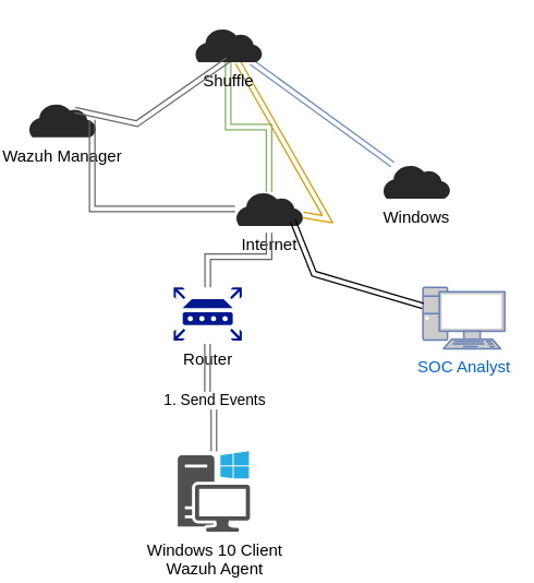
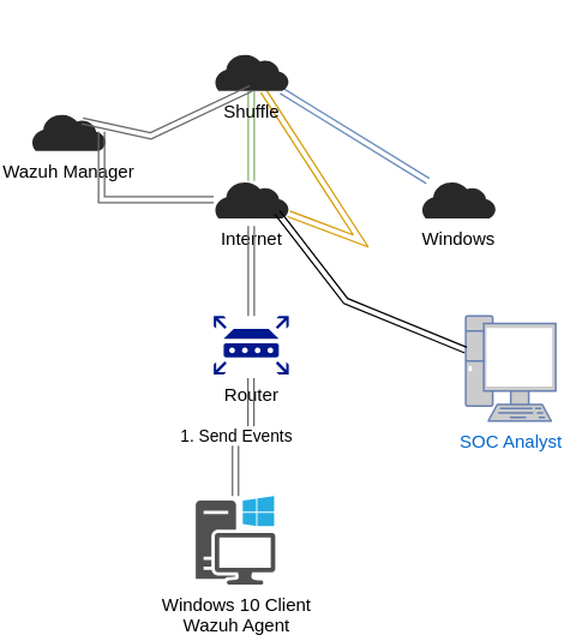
- <mxCell id="10" value="Shuffle" style="verticalLabelPosition=bottom;sketch=0;html=1;fillColor=#282828;strokeColor=none;verticalAlign=top;pointerEvents=1;align=center;shape=mxgraph.cisco_safe.iot_things_icons.icon27;" vertex="1" parent="1"><mxGeometry x="142" y="20" width="50" height="25" as="geometry" /></mxCell>
+ <mxCell id="10" value="Shuffle" style="verticalLabelPosition=bottom;sketch=0;html=1;fillColor=#282828;strokeColor=none;verticalAlign=top;pointerEvents=1;align=center;shape=mxgraph.cisco_safe.iot_things_icons.icon27;" vertex="1" parent="1"><mxGeometry x="142" y="35" width="50" height="25" as="geometry" /></mxCell>
- <mxCell id="4" value="Internet" style="verticalLabelPosition=bottom;sketch=0;html=1;fillColor=#282828;strokeColor=none;verticalAlign=top;pointerEvents=1;align=center;shape=mxgraph.cisco_safe.iot_things_icons.icon27;" vertex="1" parent="1"><mxGeometry x="172" y="140" width="50" height="25" as="geometry" /></mxCell>
+ <mxCell id="4" value="Internet" style="verticalLabelPosition=bottom;sketch=0;html=1;fillColor=#282828;strokeColor=none;verticalAlign=top;pointerEvents=1;align=center;shape=mxgraph.cisco_safe.iot_things_icons.icon27;" vertex="1" parent="1"><mxGeometry x="142" y="120" width="50" height="25" as="geometry" /></mxCell>
- <mxCell id="3" value="Router" style="sketch=0;aspect=fixed;pointerEvents=1;shadow=0;dashed=0;html=1;strokeColor=none;labelPosition=center;verticalLabelPosition=bottom;verticalAlign=top;align=center;fillColor=#00188D;shape=mxgraph.mscae.enterprise.router" vertex="1" parent="1"><mxGeometry x="127" y="210" width="50" height="39" as="geometry" /></mxCell>
+ <mxCell id="3" value="Router" style="sketch=0;aspect=fixed;pointerEvents=1;shadow=0;dashed=0;html=1;strokeColor=none;labelPosition=center;verticalLabelPosition=bottom;verticalAlign=top;align=center;fillColor=#00188D;shape=mxgraph.mscae.enterprise.router" vertex="1" parent="1"><mxGeometry x="142" y="210" width="50" height="39" as="geometry" /></mxCell>
- <mxCell id="11" value="SOC Analyst" style="fontColor=#0066CC;verticalAlign=top;verticalLabelPosition=bottom;labelPosition=center;align=center;html=1;outlineConnect=0;fillColor=#CCCCCC;strokeColor=#6881B3;gradientColor=none;gradientDirection=north;strokeWidth=2;shape=mxgraph.networks.pc;" vertex="1" parent="1"><mxGeometry x="310" y="210" width="60" height="45" as="geometry" /></mxCell>
+ <mxCell id="11" value="SOC Analyst" style="fontColor=#0066CC;verticalAlign=top;verticalLabelPosition=bottom;labelPosition=center;align=center;html=1;outlineConnect=0;fillColor=#CCCCCC;strokeColor=#6881B3;gradientColor=none;gradientDirection=north;strokeWidth=2;shape=mxgraph.networks.pc;" vertex="1" parent="1"><mxGeometry x="310" y="210" width="60" height="70" as="geometry" /></mxCell>
